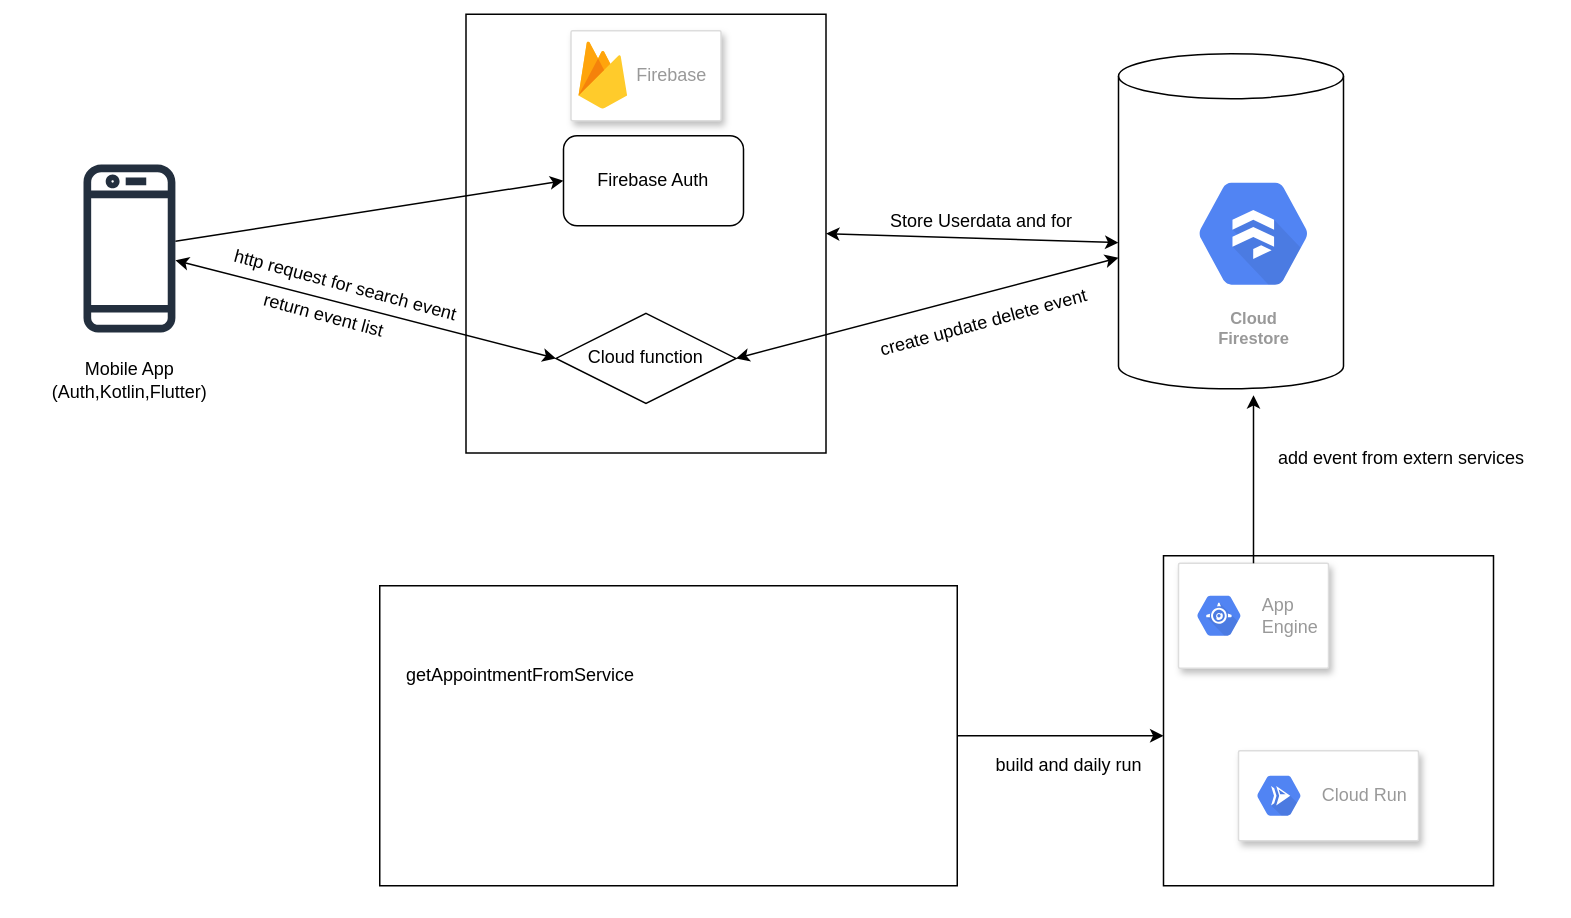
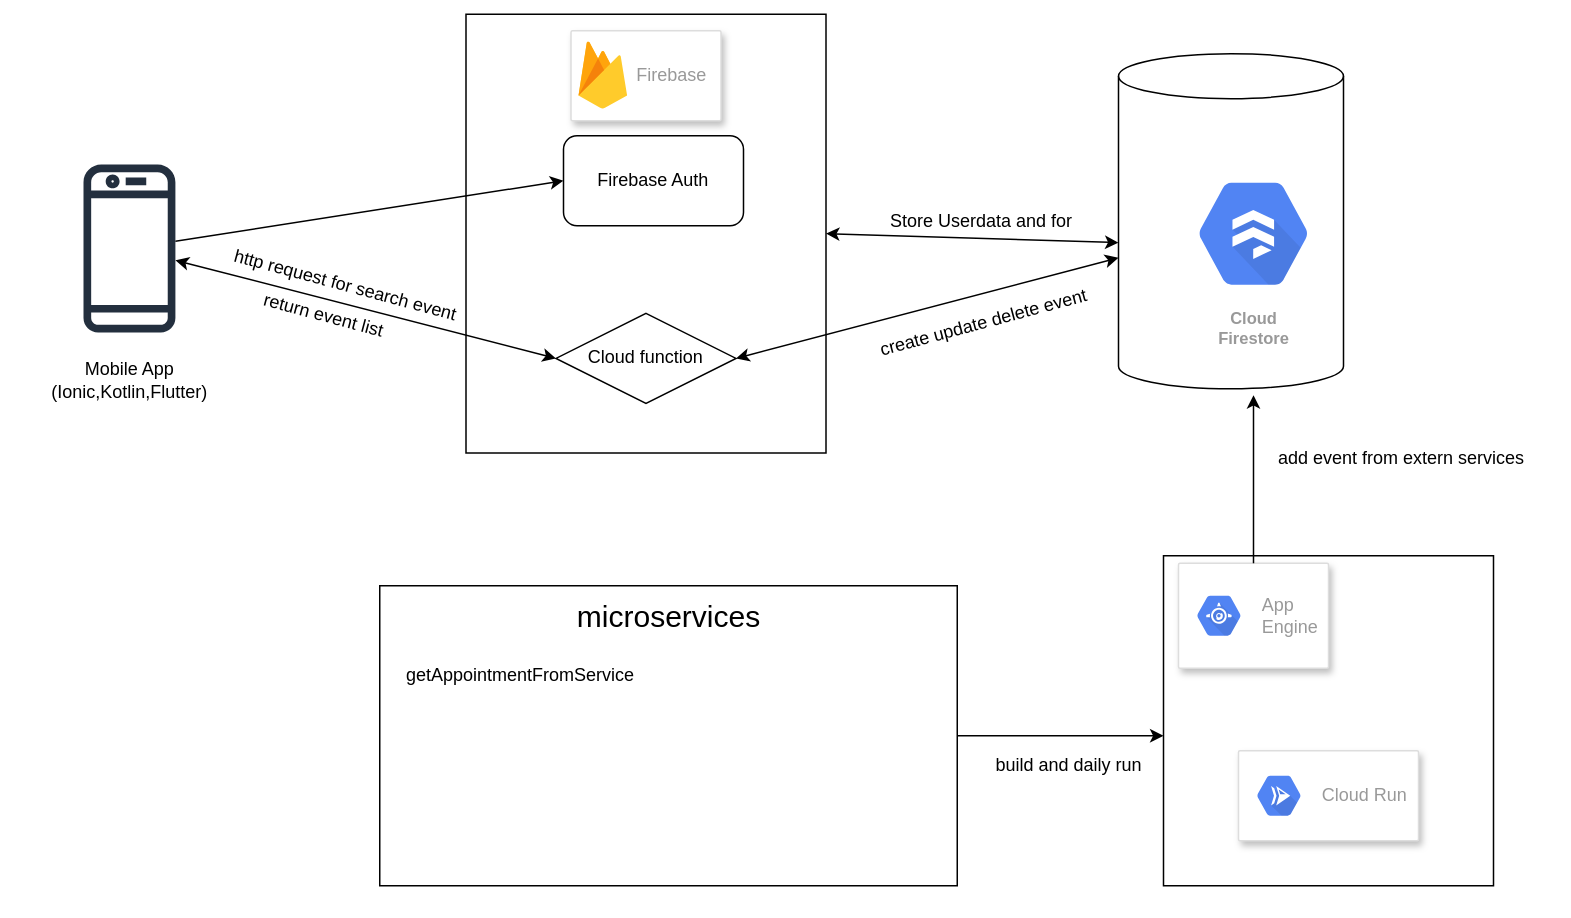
- <mxCell id="3" value="Mobile App (Auth,Kotlin,Flutter)" style="text;html=1;strokeColor=none;fillColor=none;align=center;verticalAlign=middle;whiteSpace=wrap;rounded=0;" vertex="1" parent="1"><mxGeometry x="20.63" y="238.44" width="130" height="30" as="geometry" /></mxCell>
+ <mxCell id="3" value="Mobile App (Ionic,Kotlin,Flutter)" style="text;html=1;strokeColor=none;fillColor=none;align=center;verticalAlign=middle;whiteSpace=wrap;rounded=0;" vertex="1" parent="1"><mxGeometry x="20.63" y="238.44" width="130" height="30" as="geometry" /></mxCell>
+ <mxCell id="18" value="&lt;font style=&quot;font-size: 20px&quot;&gt;microservices&lt;/font&gt;" style="text;html=1;align=center;verticalAlign=middle;resizable=0;points=[];autosize=1;" vertex="1" parent="1"><mxGeometry x="375" y="400" width="140" height="20" as="geometry" /></mxCell>
